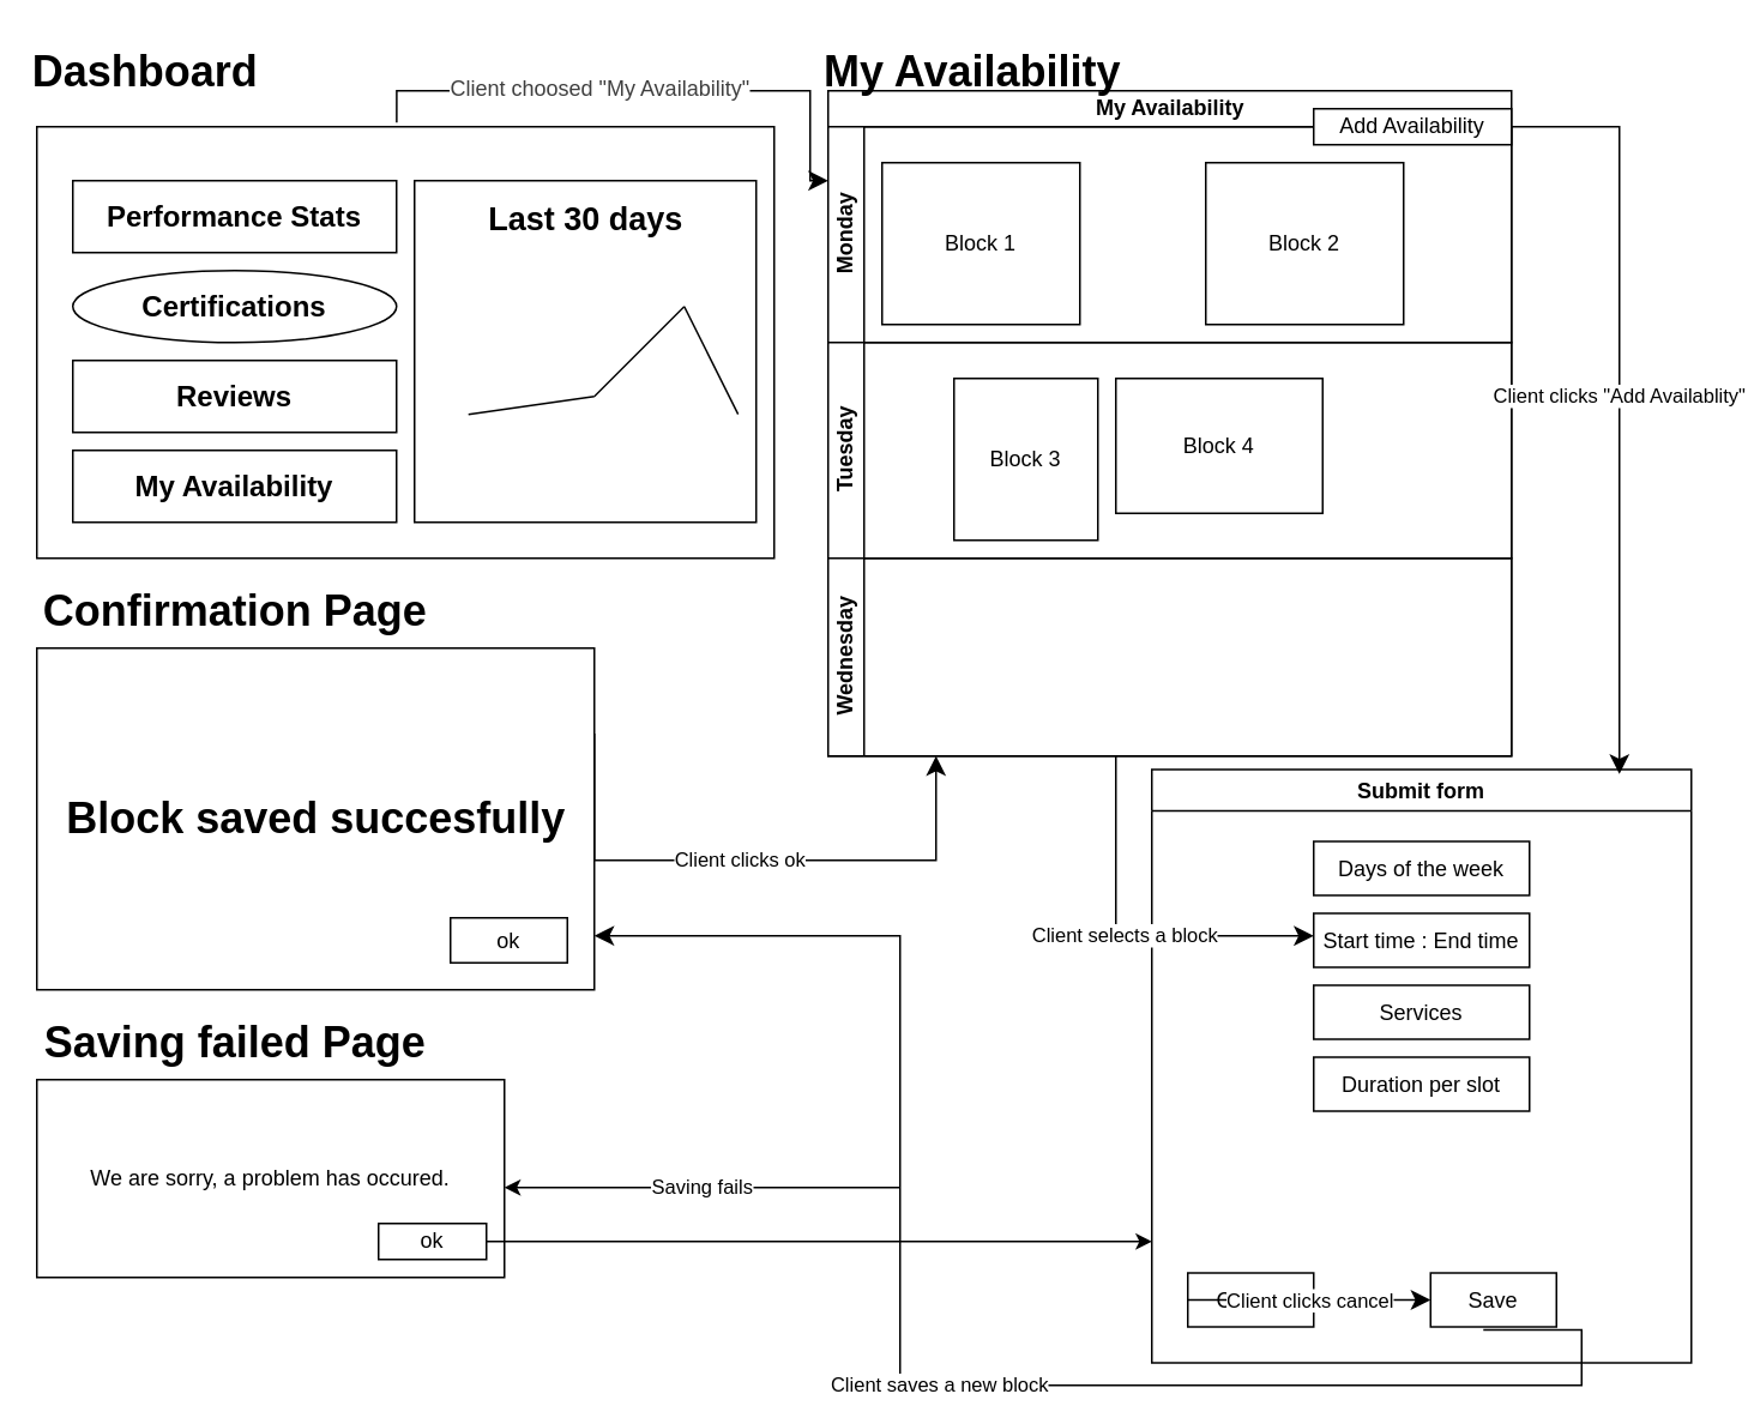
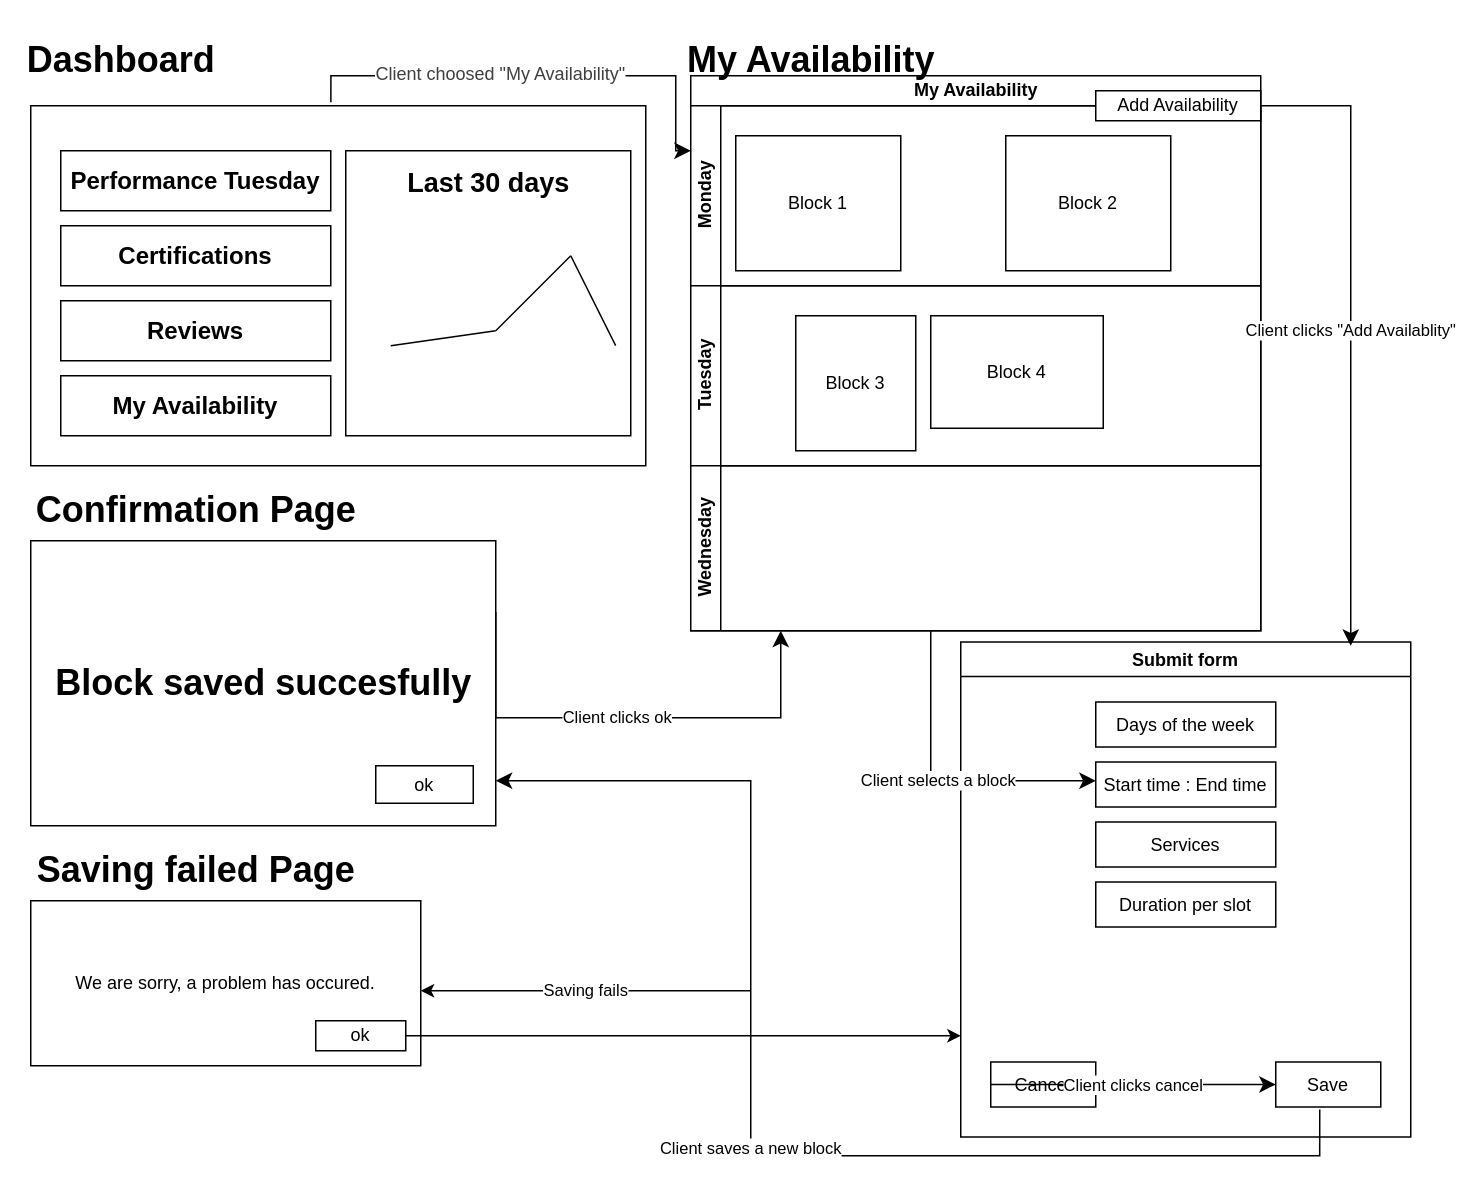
- <mxCell id="10" value="&lt;font size=&quot;3&quot;&gt;&lt;b&gt;Performance Stats&lt;/b&gt;&lt;/font&gt;" style="rounded=0;whiteSpace=wrap;html=1;" parent="1" vertex="1"><mxGeometry x="40" y="100" width="180" height="40" as="geometry" /></mxCell>
+ <mxCell id="10" value="&lt;font size=&quot;3&quot;&gt;&lt;b&gt;Performance Tuesday&lt;/b&gt;&lt;/font&gt;" style="rounded=0;whiteSpace=wrap;html=1;" parent="1" vertex="1"><mxGeometry x="40" y="100" width="180" height="40" as="geometry" /></mxCell>
- <mxCell id="9" value="&lt;font size=&quot;3&quot;&gt;&lt;b&gt;Certifications&lt;/b&gt;&lt;/font&gt;" style="ellipse;whiteSpace=wrap;html=1;" parent="1" vertex="1"><mxGeometry x="40" y="150" width="180" height="40" as="geometry" /></mxCell>
+ <mxCell id="9" value="&lt;font size=&quot;3&quot;&gt;&lt;b&gt;Certifications&lt;/b&gt;&lt;/font&gt;" style="rounded=0;whiteSpace=wrap;html=1;" parent="1" vertex="1"><mxGeometry x="40" y="150" width="180" height="40" as="geometry" /></mxCell>
- <mxCell id="28" value="Save" style="rounded=0;whiteSpace=wrap;html=1;" parent="23" vertex="1"><mxGeometry x="155" y="280" width="70" height="30" as="geometry" /></mxCell>
+ <mxCell id="28" value="Save" style="rounded=0;whiteSpace=wrap;html=1;" parent="23" vertex="1"><mxGeometry x="210" y="280" width="70" height="30" as="geometry" /></mxCell>
